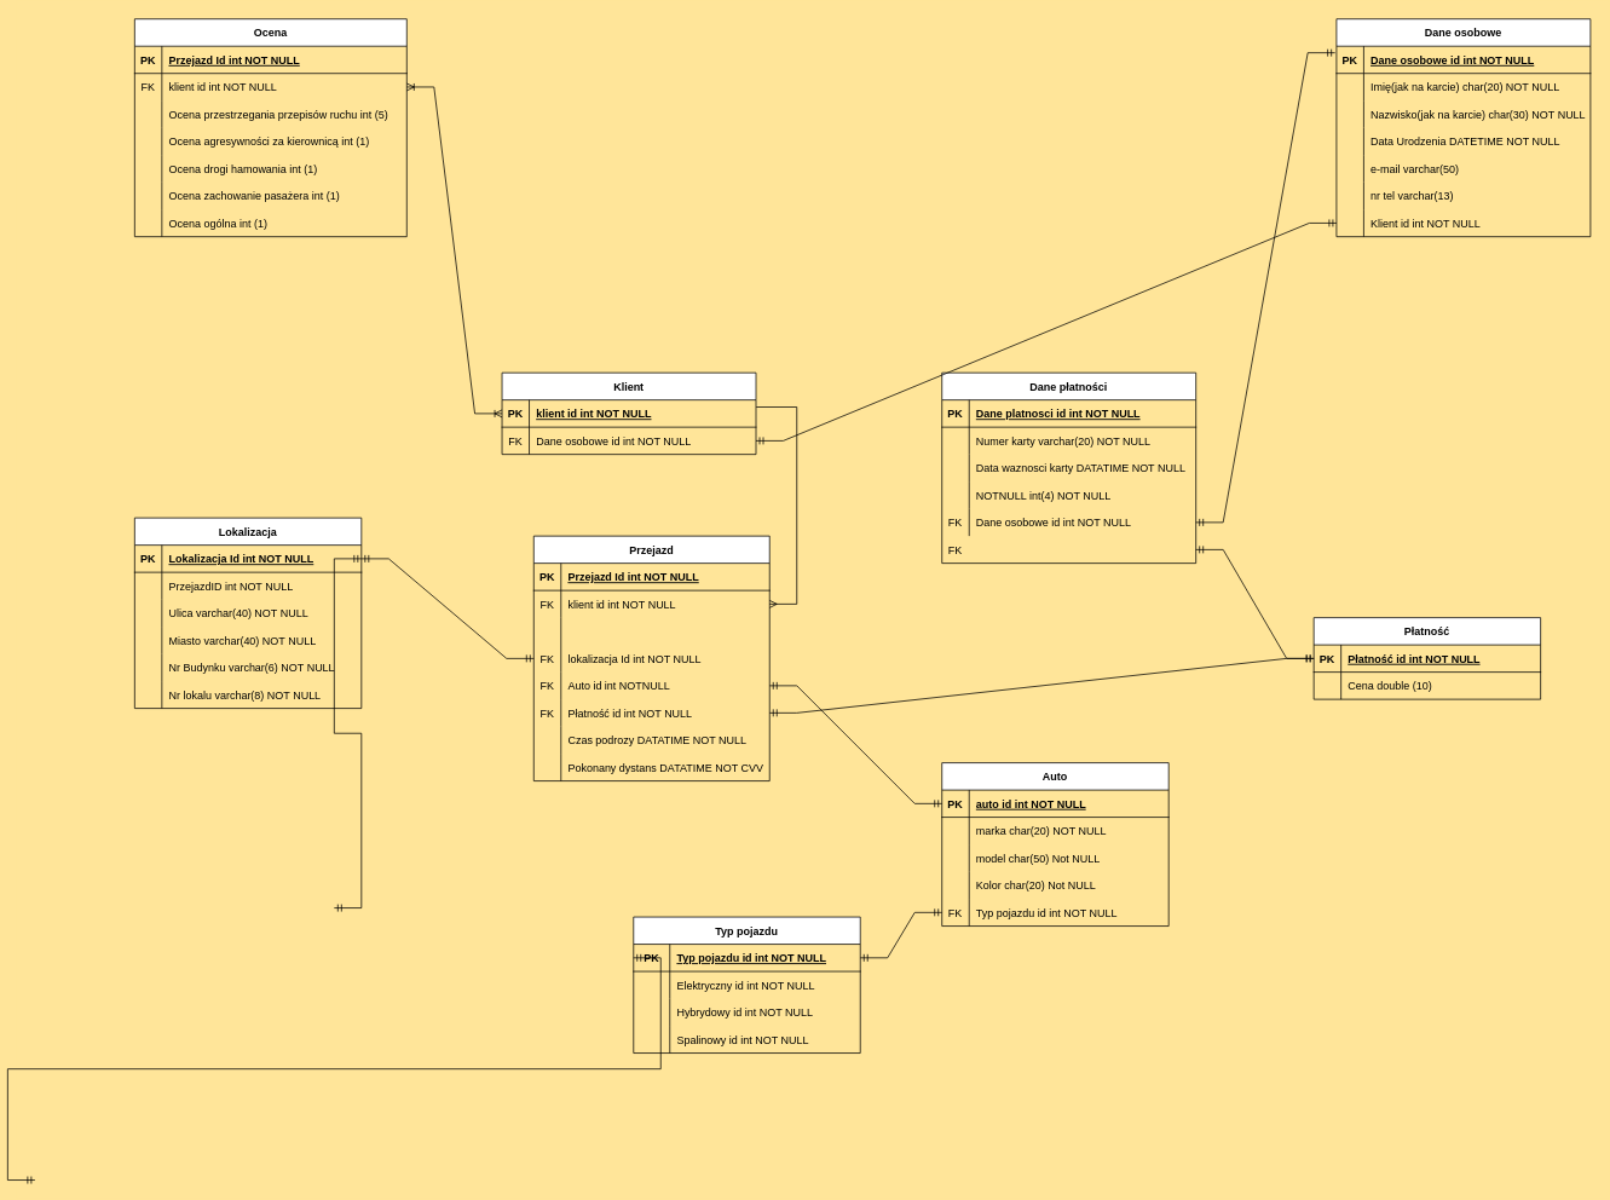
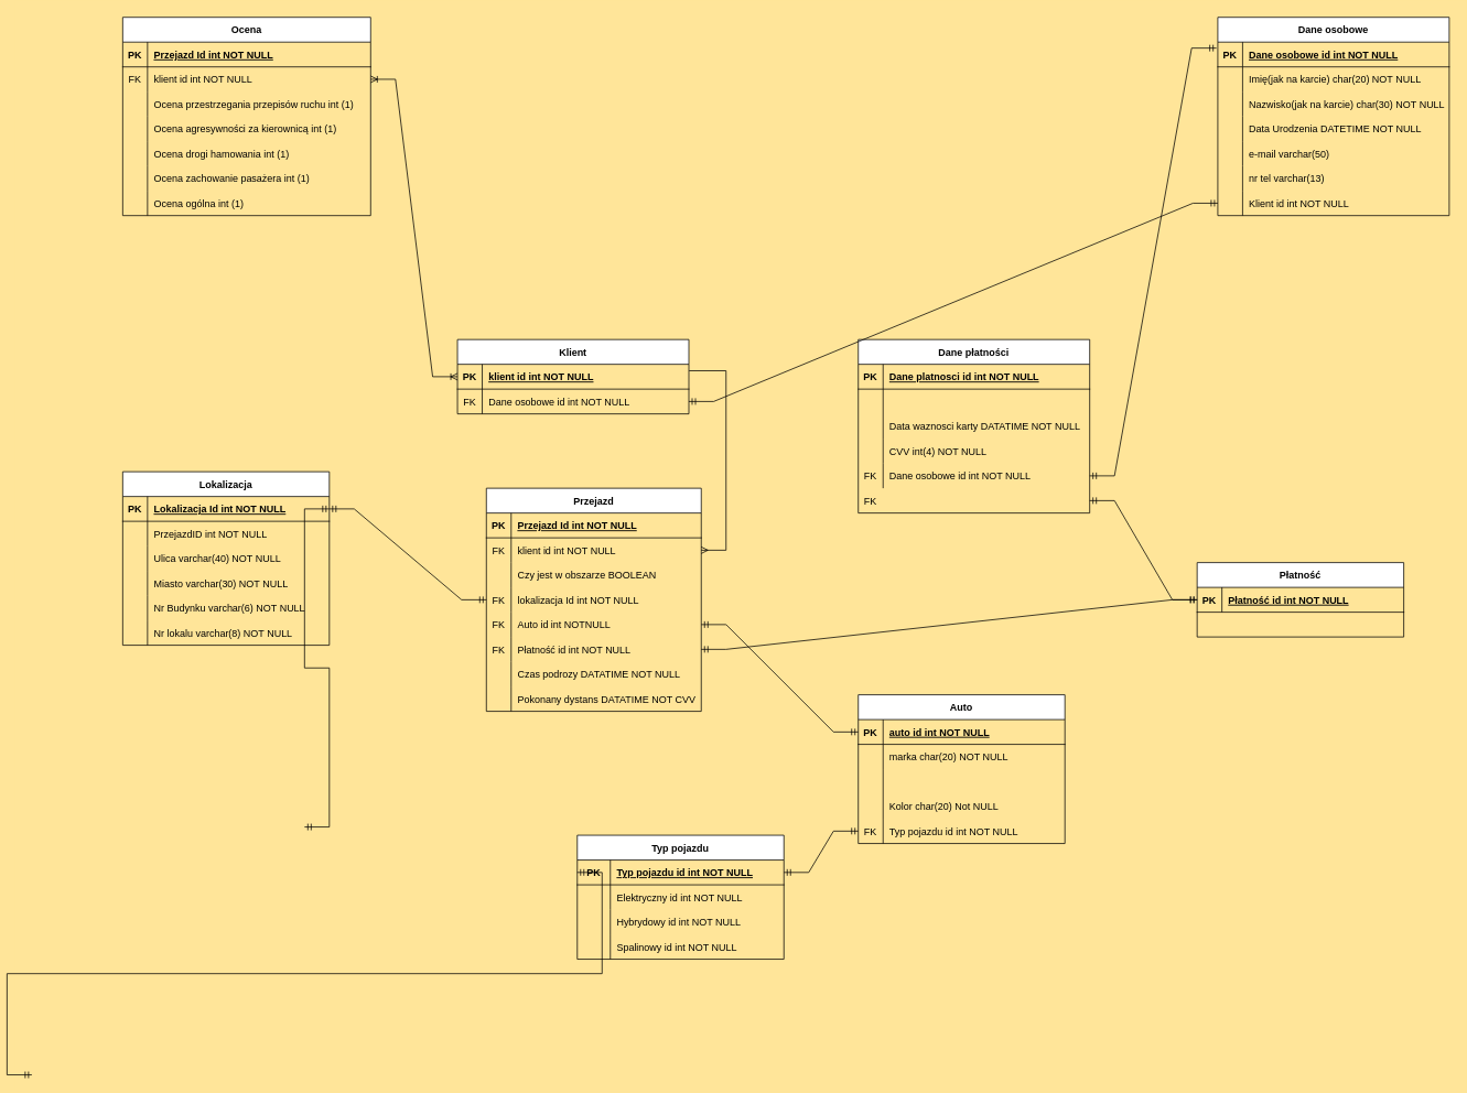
- <mxCell id="102" value="Ocena przestrzegania przepisów ruchu int (5)" style="shape=partialRectangle;overflow=hidden;connectable=0;fillColor=none;top=0;left=0;bottom=0;right=0;align=left;spacingLeft=6;" vertex="1" parent="100"><mxGeometry x="30" width="270" height="30" as="geometry"><mxRectangle width="270" height="30" as="alternateBounds" /></mxGeometry></mxCell>
+ <mxCell id="102" value="Ocena przestrzegania przepisów ruchu int (1)" style="shape=partialRectangle;overflow=hidden;connectable=0;fillColor=none;top=0;left=0;bottom=0;right=0;align=left;spacingLeft=6;" vertex="1" parent="100"><mxGeometry x="30" width="270" height="30" as="geometry"><mxRectangle width="270" height="30" as="alternateBounds" /></mxGeometry></mxCell>
- <mxCell id="142" value="Numer karty varchar(20) NOT NULL" style="shape=partialRectangle;overflow=hidden;connectable=0;fillColor=none;top=0;left=0;bottom=0;right=0;align=left;spacingLeft=6;" vertex="1" parent="140"><mxGeometry x="30" width="250" height="30" as="geometry"><mxRectangle width="250" height="30" as="alternateBounds" /></mxGeometry></mxCell>
- <mxCell id="148" value="NOTNULL int(4) NOT NULL" style="shape=partialRectangle;overflow=hidden;connectable=0;fillColor=none;top=0;left=0;bottom=0;right=0;align=left;spacingLeft=6;" vertex="1" parent="146"><mxGeometry x="30" width="250" height="30" as="geometry"><mxRectangle width="250" height="30" as="alternateBounds" /></mxGeometry></mxCell>
+ <mxCell id="148" value="CVV int(4) NOT NULL" style="shape=partialRectangle;overflow=hidden;connectable=0;fillColor=none;top=0;left=0;bottom=0;right=0;align=left;spacingLeft=6;" vertex="1" parent="146"><mxGeometry x="30" width="250" height="30" as="geometry"><mxRectangle width="250" height="30" as="alternateBounds" /></mxGeometry></mxCell>
+ <mxCell id="53" value="Czy jest w obszarze BOOLEAN" style="shape=partialRectangle;overflow=hidden;connectable=0;fillColor=none;top=0;left=0;bottom=0;right=0;align=left;spacingLeft=6;" vertex="1" parent="51"><mxGeometry x="30" width="230" height="30" as="geometry"><mxRectangle width="230" height="30" as="alternateBounds" /></mxGeometry></mxCell>
- <mxCell id="30" value="Miasto varchar(40) NOT NULL" style="shape=partialRectangle;overflow=hidden;connectable=0;fillColor=none;top=0;left=0;bottom=0;right=0;align=left;spacingLeft=6;" vertex="1" parent="28"><mxGeometry x="30" width="220" height="30" as="geometry"><mxRectangle width="220" height="30" as="alternateBounds" /></mxGeometry></mxCell>
+ <mxCell id="30" value="Miasto varchar(30) NOT NULL" style="shape=partialRectangle;overflow=hidden;connectable=0;fillColor=none;top=0;left=0;bottom=0;right=0;align=left;spacingLeft=6;" vertex="1" parent="28"><mxGeometry x="30" width="220" height="30" as="geometry"><mxRectangle width="220" height="30" as="alternateBounds" /></mxGeometry></mxCell>
- <mxCell id="121" value="Cena double (10)" style="shape=partialRectangle;overflow=hidden;connectable=0;fillColor=none;top=0;left=0;bottom=0;right=0;align=left;spacingLeft=6;" vertex="1" parent="119"><mxGeometry x="30" width="220" height="30" as="geometry"><mxRectangle width="220" height="30" as="alternateBounds" /></mxGeometry></mxCell>
- <mxCell id="11" value="model char(50) Not NULL" style="shape=partialRectangle;overflow=hidden;connectable=0;fillColor=none;top=0;left=0;bottom=0;right=0;align=left;spacingLeft=6;" vertex="1" parent="9"><mxGeometry x="30" width="220" height="30" as="geometry"><mxRectangle width="220" height="30" as="alternateBounds" /></mxGeometry></mxCell>
